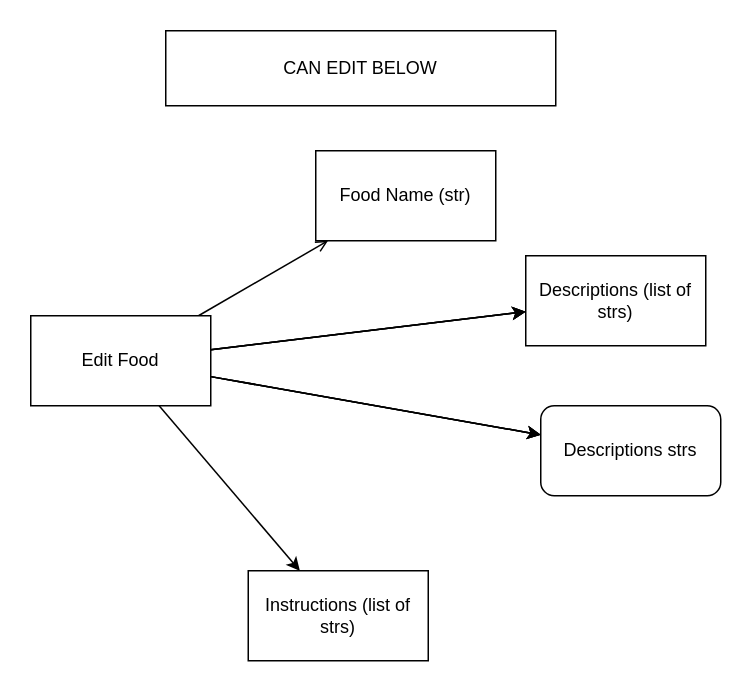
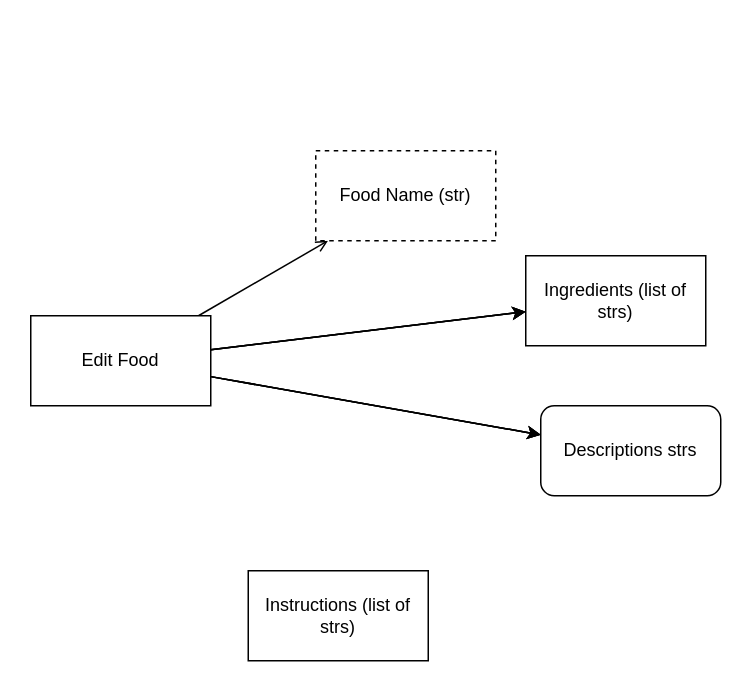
- <mxCell id="12" value="CAN EDIT BELOW" style="rounded=0;whiteSpace=wrap;html=1;" vertex="1" parent="1"><mxGeometry x="110" y="20" width="260" height="50" as="geometry" /></mxCell>
- <mxCell id="11" value="Food Name (str)" style="rounded=0;whiteSpace=wrap;html=1;" vertex="1" parent="1"><mxGeometry x="210" y="100" width="120" height="60" as="geometry" /></mxCell>
+ <mxCell id="11" value="Food Name (str)" style="rounded=0;whiteSpace=wrap;html=1;dashed=1;" vertex="1" parent="1"><mxGeometry x="210" y="100" width="120" height="60" as="geometry" /></mxCell>
- <mxCell id="13" value="Descriptions (list of strs)" style="rounded=0;whiteSpace=wrap;html=1;" vertex="1" parent="1"><mxGeometry x="350" y="170" width="120" height="60" as="geometry" /></mxCell>
+ <mxCell id="13" value="Ingredients (list of strs)" style="rounded=0;whiteSpace=wrap;html=1;" vertex="1" parent="1"><mxGeometry x="350" y="170" width="120" height="60" as="geometry" /></mxCell>
- <mxCell id="9" value="" style="edgeStyle=none;html=1;" edge="1" parent="1" source="10" target="15"><mxGeometry relative="1" as="geometry" /></mxCell>
